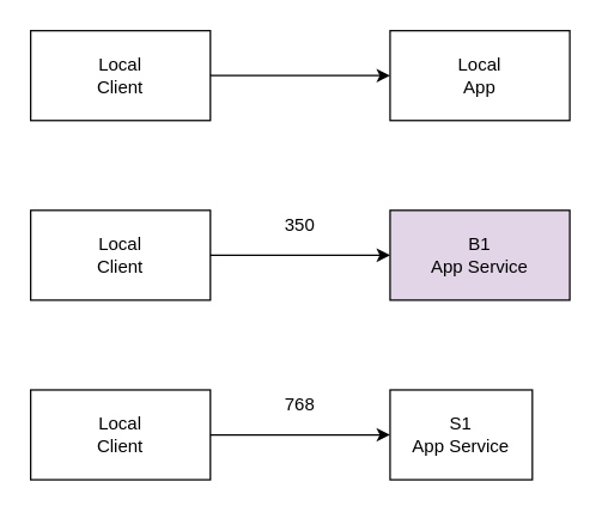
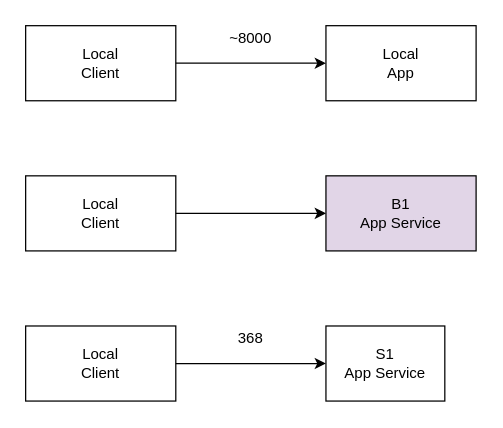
+ <mxCell id="5" value="~8000" style="text;html=1;strokeColor=none;fillColor=none;align=center;verticalAlign=middle;whiteSpace=wrap;rounded=0;" vertex="1" parent="1"><mxGeometry x="180" y="20" width="40" height="20" as="geometry" /></mxCell>
- <mxCell id="9" value="350" style="text;html=1;strokeColor=none;fillColor=none;align=center;verticalAlign=middle;whiteSpace=wrap;rounded=0;" vertex="1" parent="1"><mxGeometry x="180" y="140" width="40" height="20" as="geometry" /></mxCell>
- <mxCell id="13" value="768" style="text;html=1;strokeColor=none;fillColor=none;align=center;verticalAlign=middle;whiteSpace=wrap;rounded=0;" vertex="1" parent="1"><mxGeometry x="180" y="260" width="40" height="20" as="geometry" /></mxCell>
+ <mxCell id="13" value="368" style="text;html=1;strokeColor=none;fillColor=none;align=center;verticalAlign=middle;whiteSpace=wrap;rounded=0;" vertex="1" parent="1"><mxGeometry x="180" y="260" width="40" height="20" as="geometry" /></mxCell>
